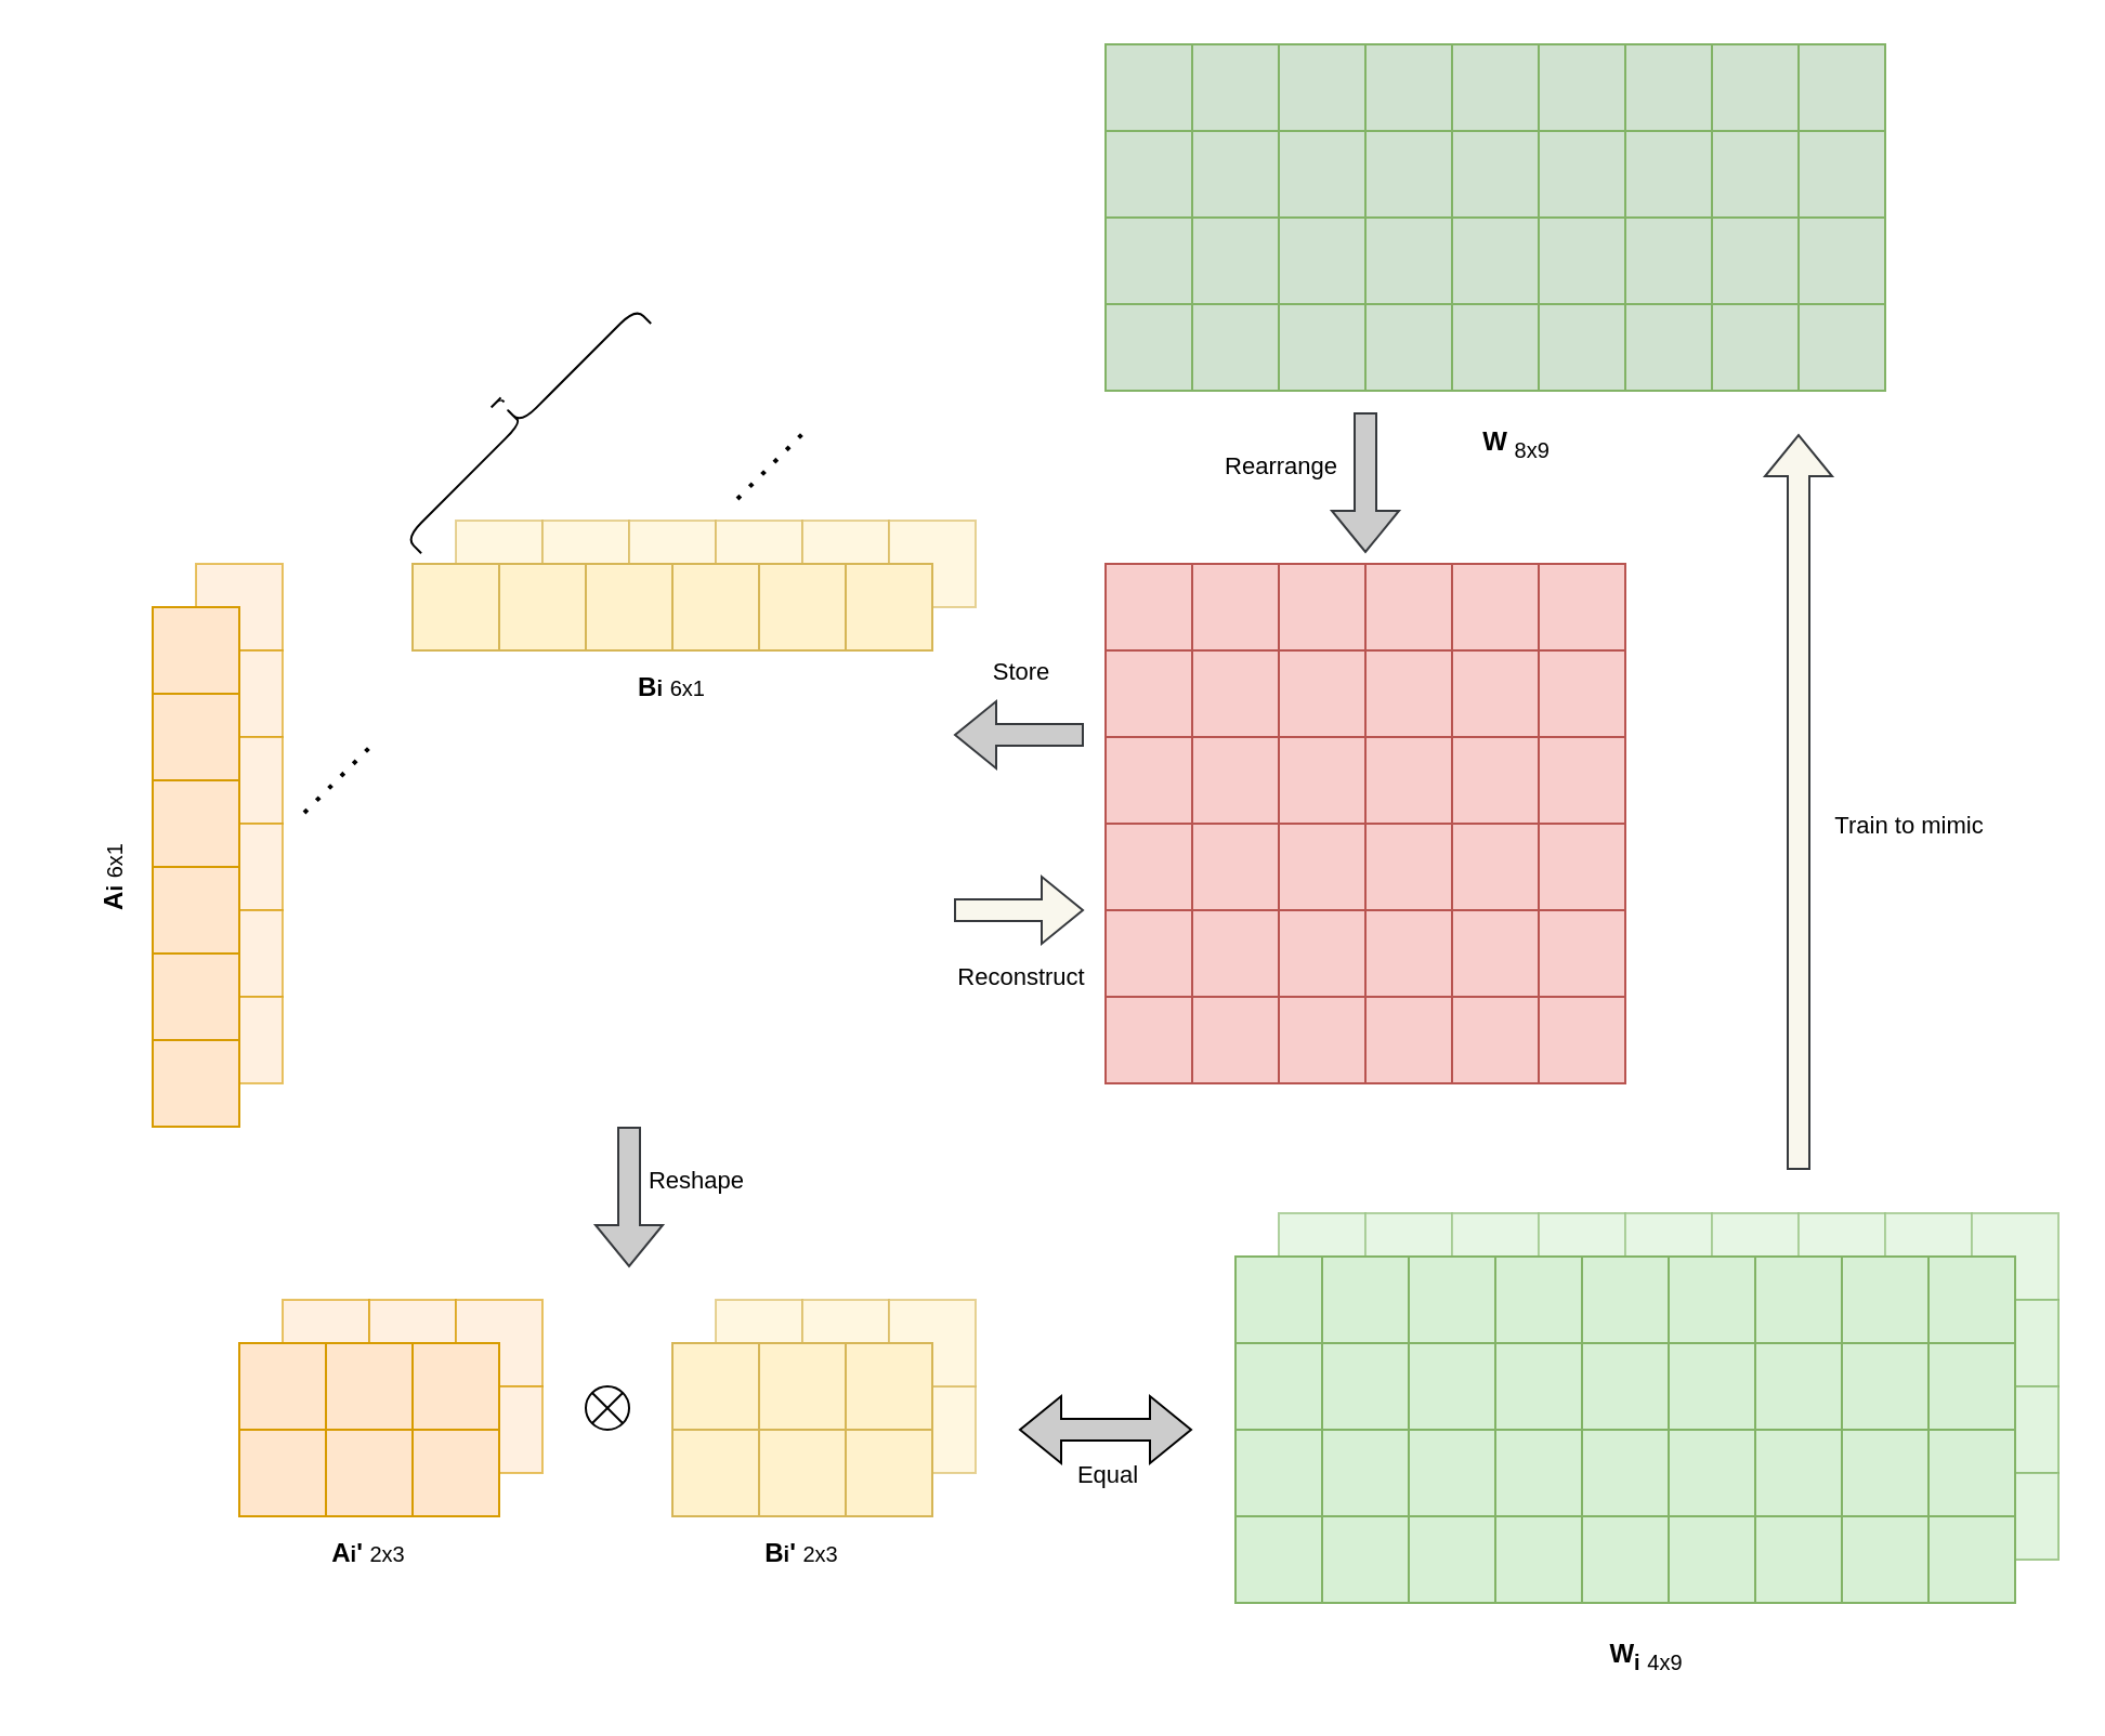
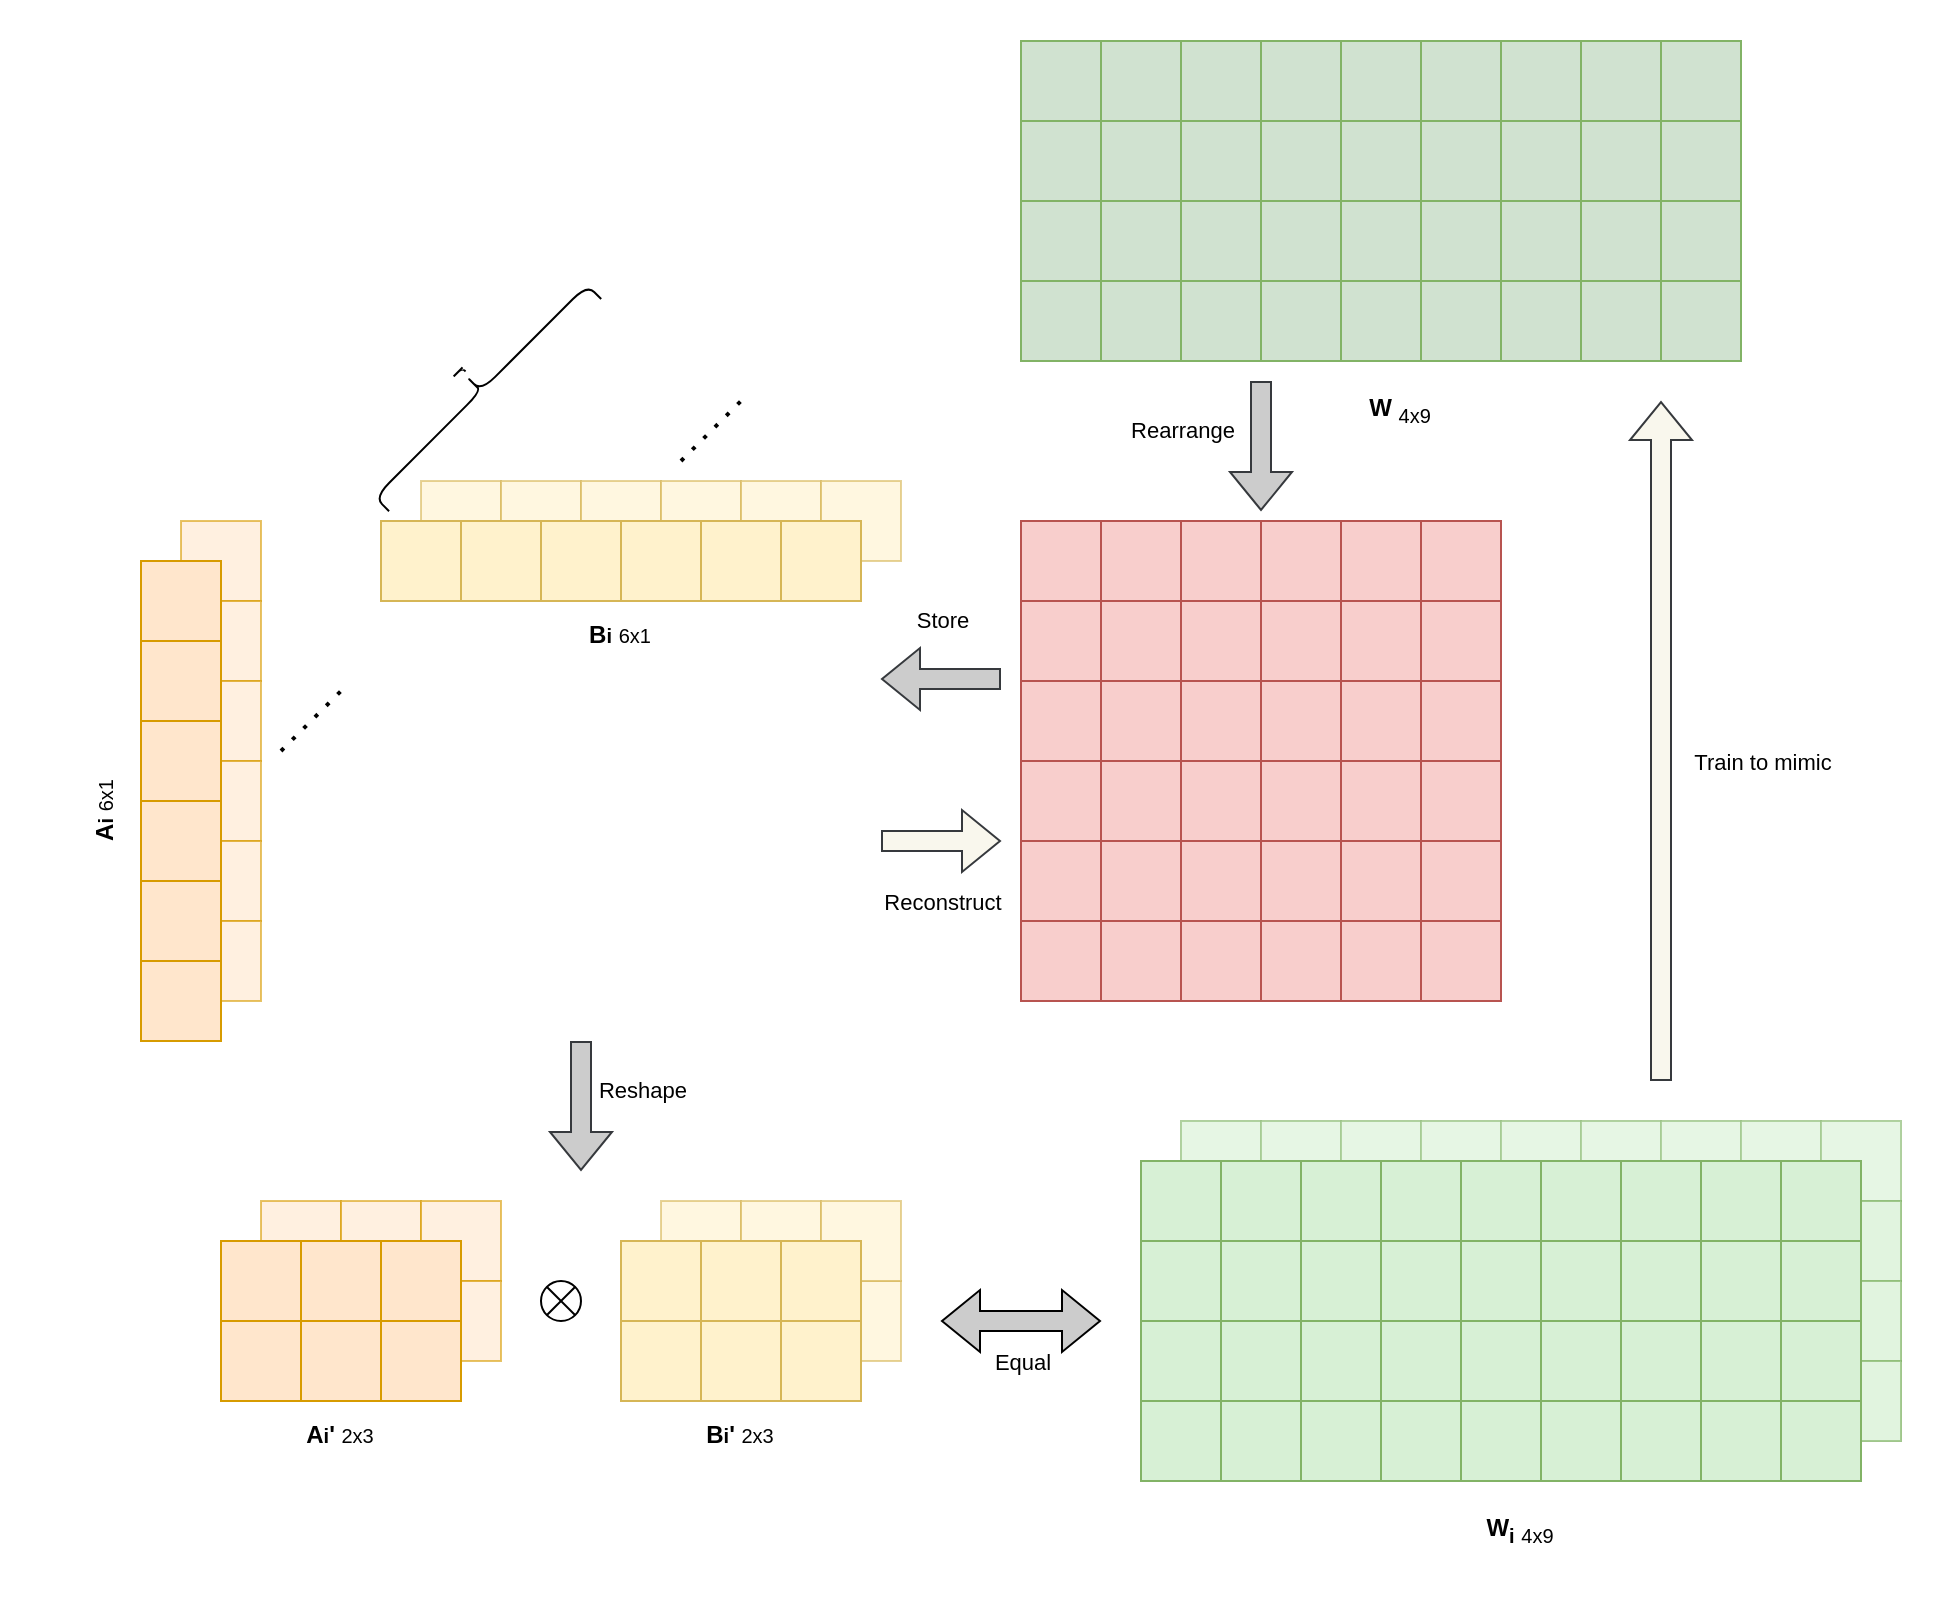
- <mxCell id="139" value="&lt;b&gt;W&amp;nbsp;&lt;/b&gt;&lt;sub&gt;8x9&lt;/sub&gt;" style="text;html=1;strokeColor=none;fillColor=none;align=center;verticalAlign=middle;whiteSpace=wrap;rounded=0;" vertex="1" parent="98"><mxGeometry x="160.0" y="170" width="60" height="30" as="geometry" /></mxCell>
+ <mxCell id="139" value="&lt;b&gt;W&amp;nbsp;&lt;/b&gt;&lt;sub&gt;4x9&lt;/sub&gt;" style="text;html=1;strokeColor=none;fillColor=none;align=center;verticalAlign=middle;whiteSpace=wrap;rounded=0;" vertex="1" parent="98"><mxGeometry x="160.0" y="170" width="60" height="30" as="geometry" /></mxCell>
